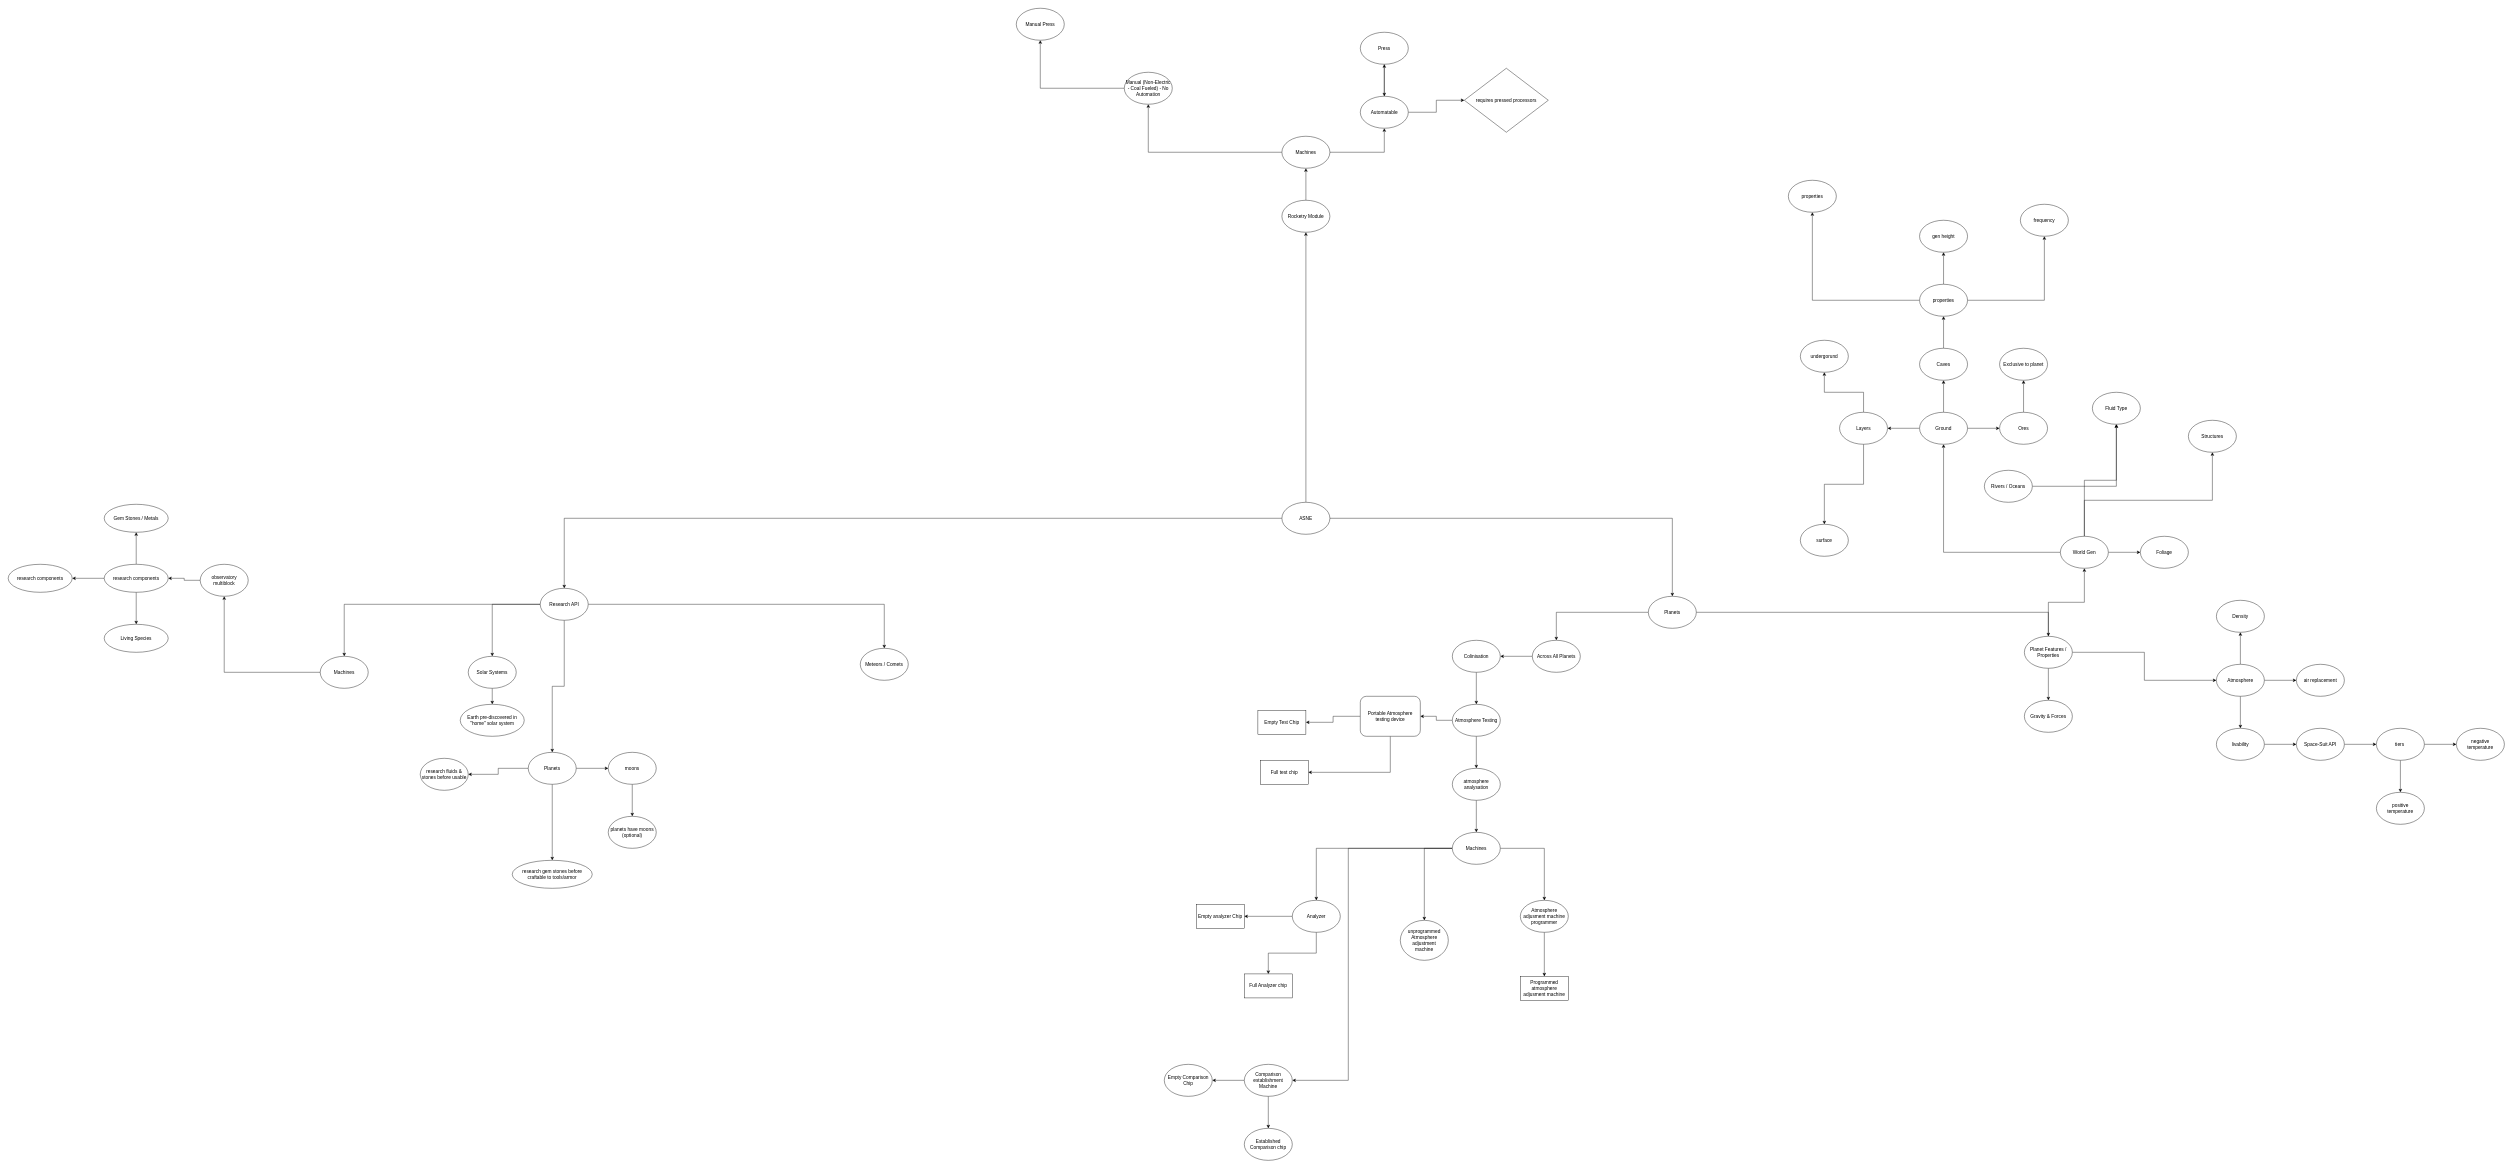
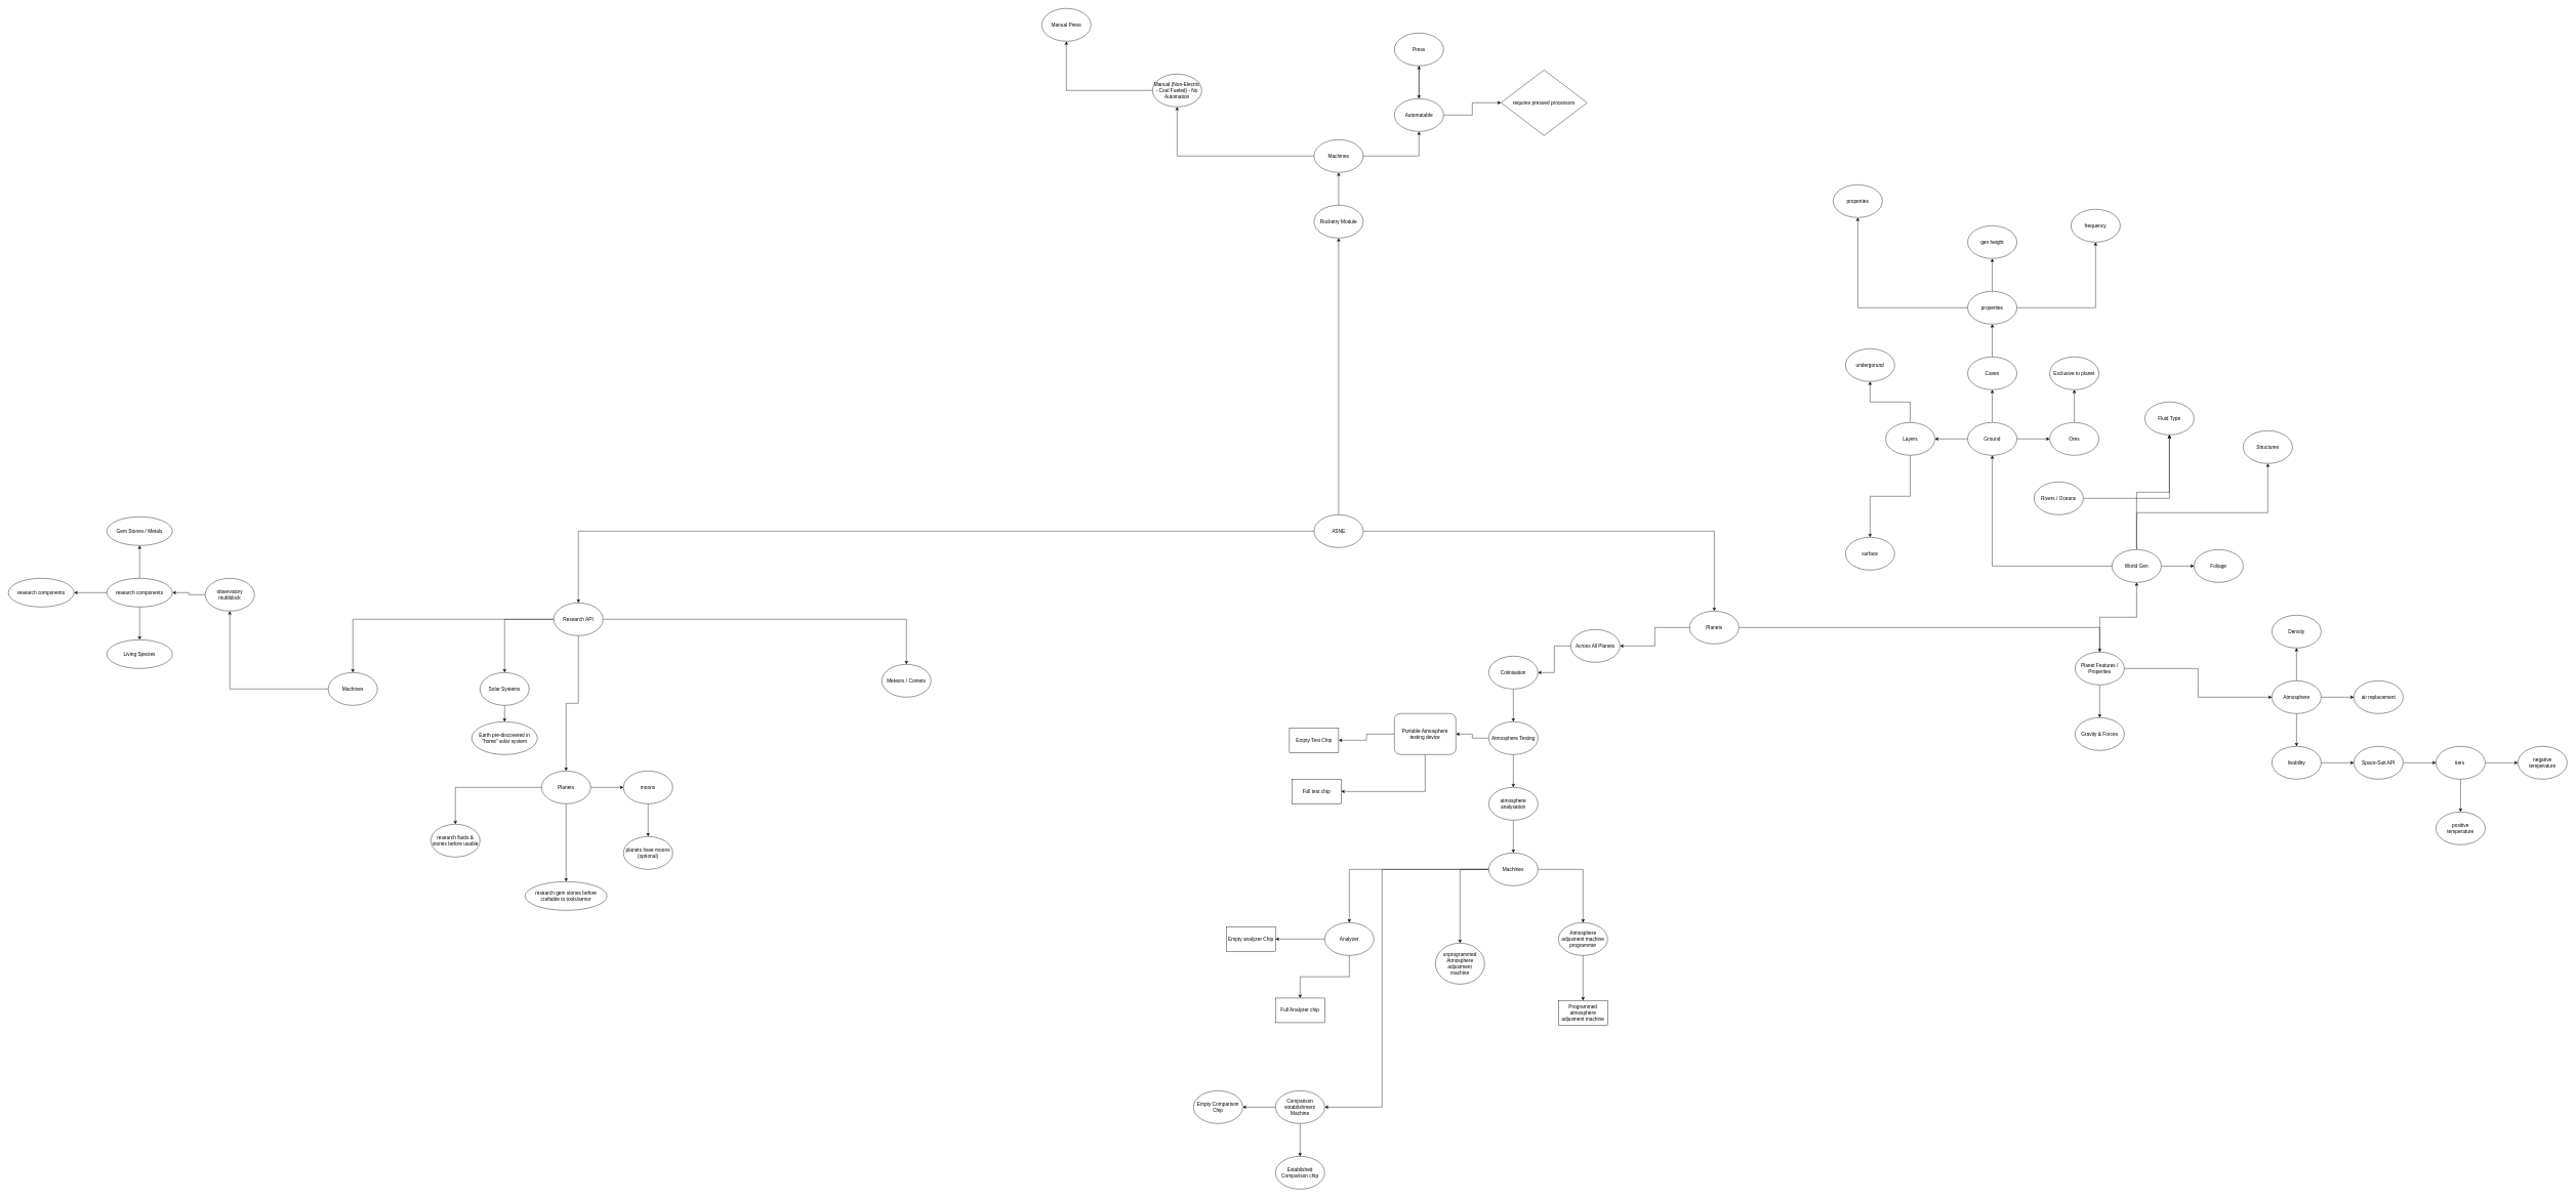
- <mxCell id="92" value="Across All Planets" style="ellipse;whiteSpace=wrap;html=1;" parent="1" vertex="1"><mxGeometry x="3830" y="1600" width="120" height="80" as="geometry" /></mxCell>
+ <mxCell id="92" value="Across All Planets" style="ellipse;whiteSpace=wrap;html=1;" parent="1" vertex="1"><mxGeometry x="3830" y="1535" width="120" height="80" as="geometry" /></mxCell>
- <mxCell id="22" value="research fluids &amp;amp; stones before usable" style="ellipse;whiteSpace=wrap;html=1;" vertex="1" parent="1"><mxGeometry x="1050" y="1895" width="120" height="80" as="geometry" /></mxCell>
+ <mxCell id="22" value="research fluids &amp;amp; stones before usable" style="ellipse;whiteSpace=wrap;html=1;" vertex="1" parent="1"><mxGeometry x="1050" y="2010" width="120" height="80" as="geometry" /></mxCell>
